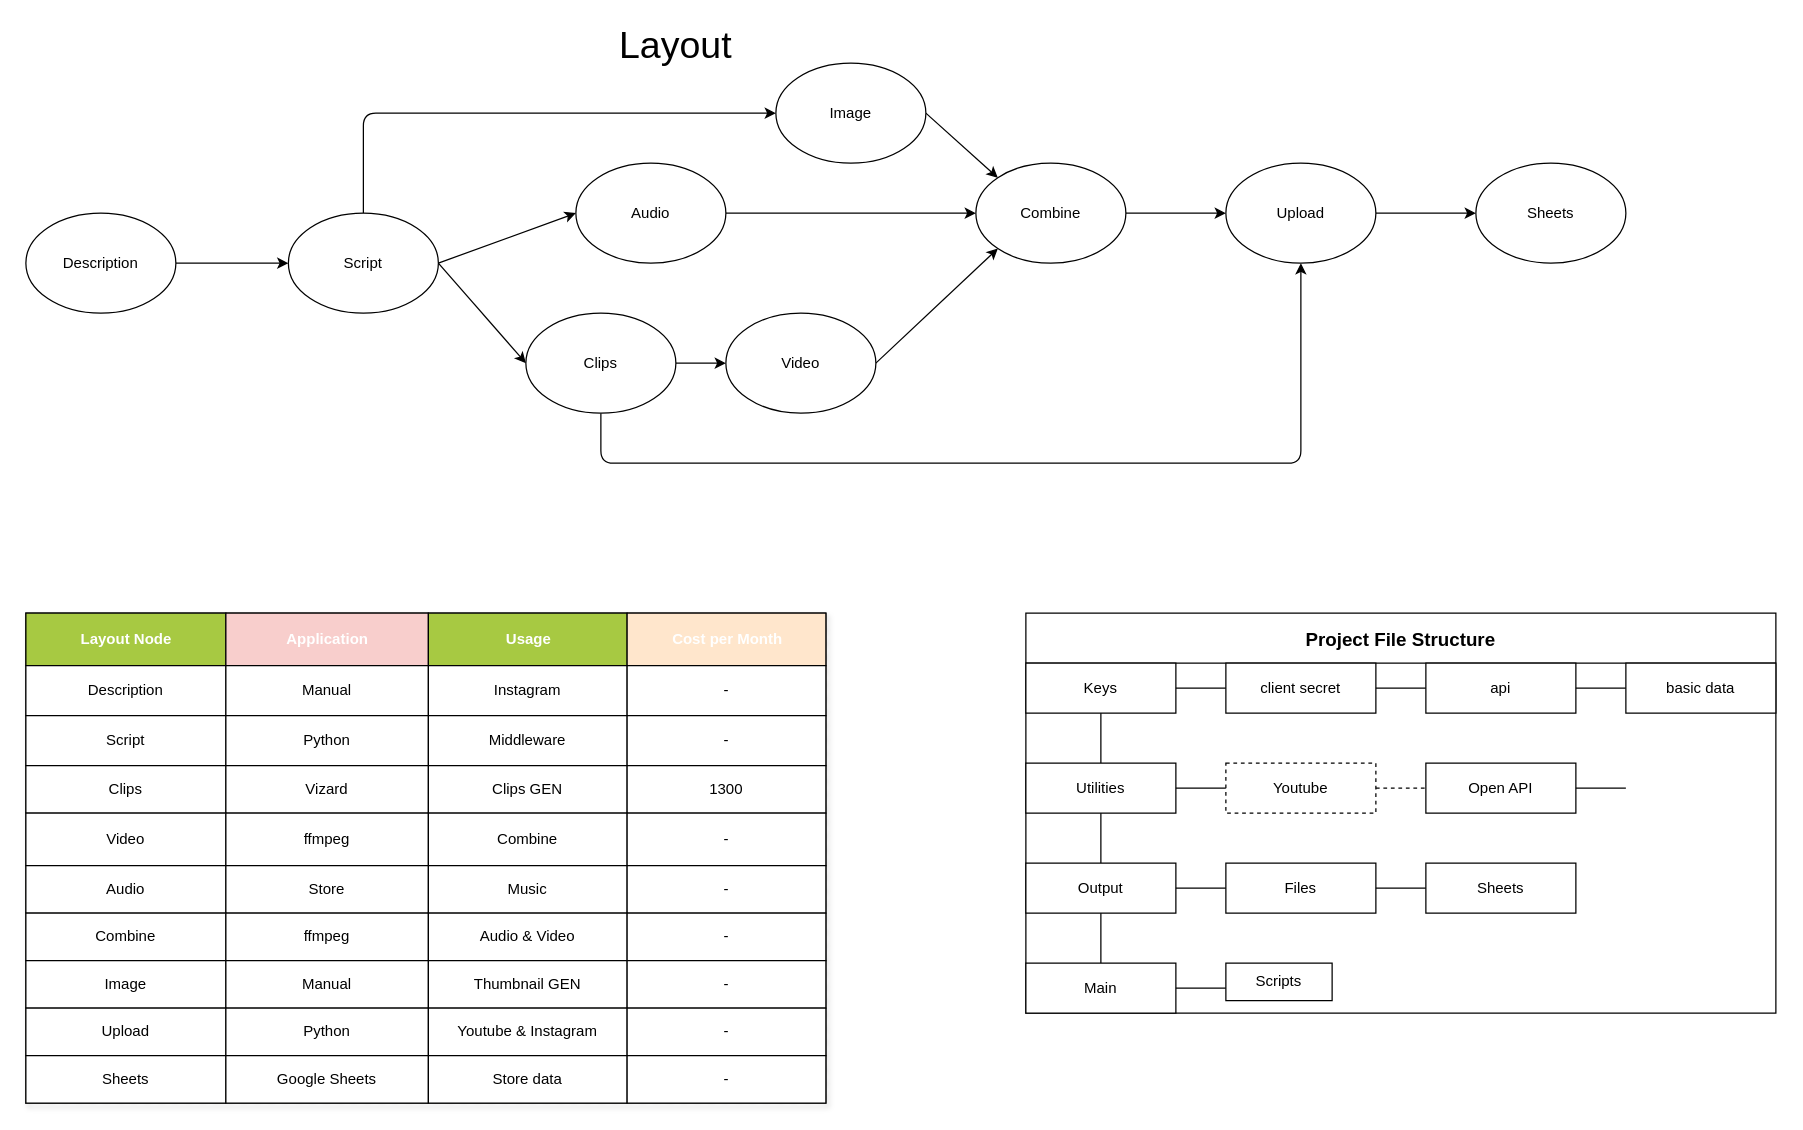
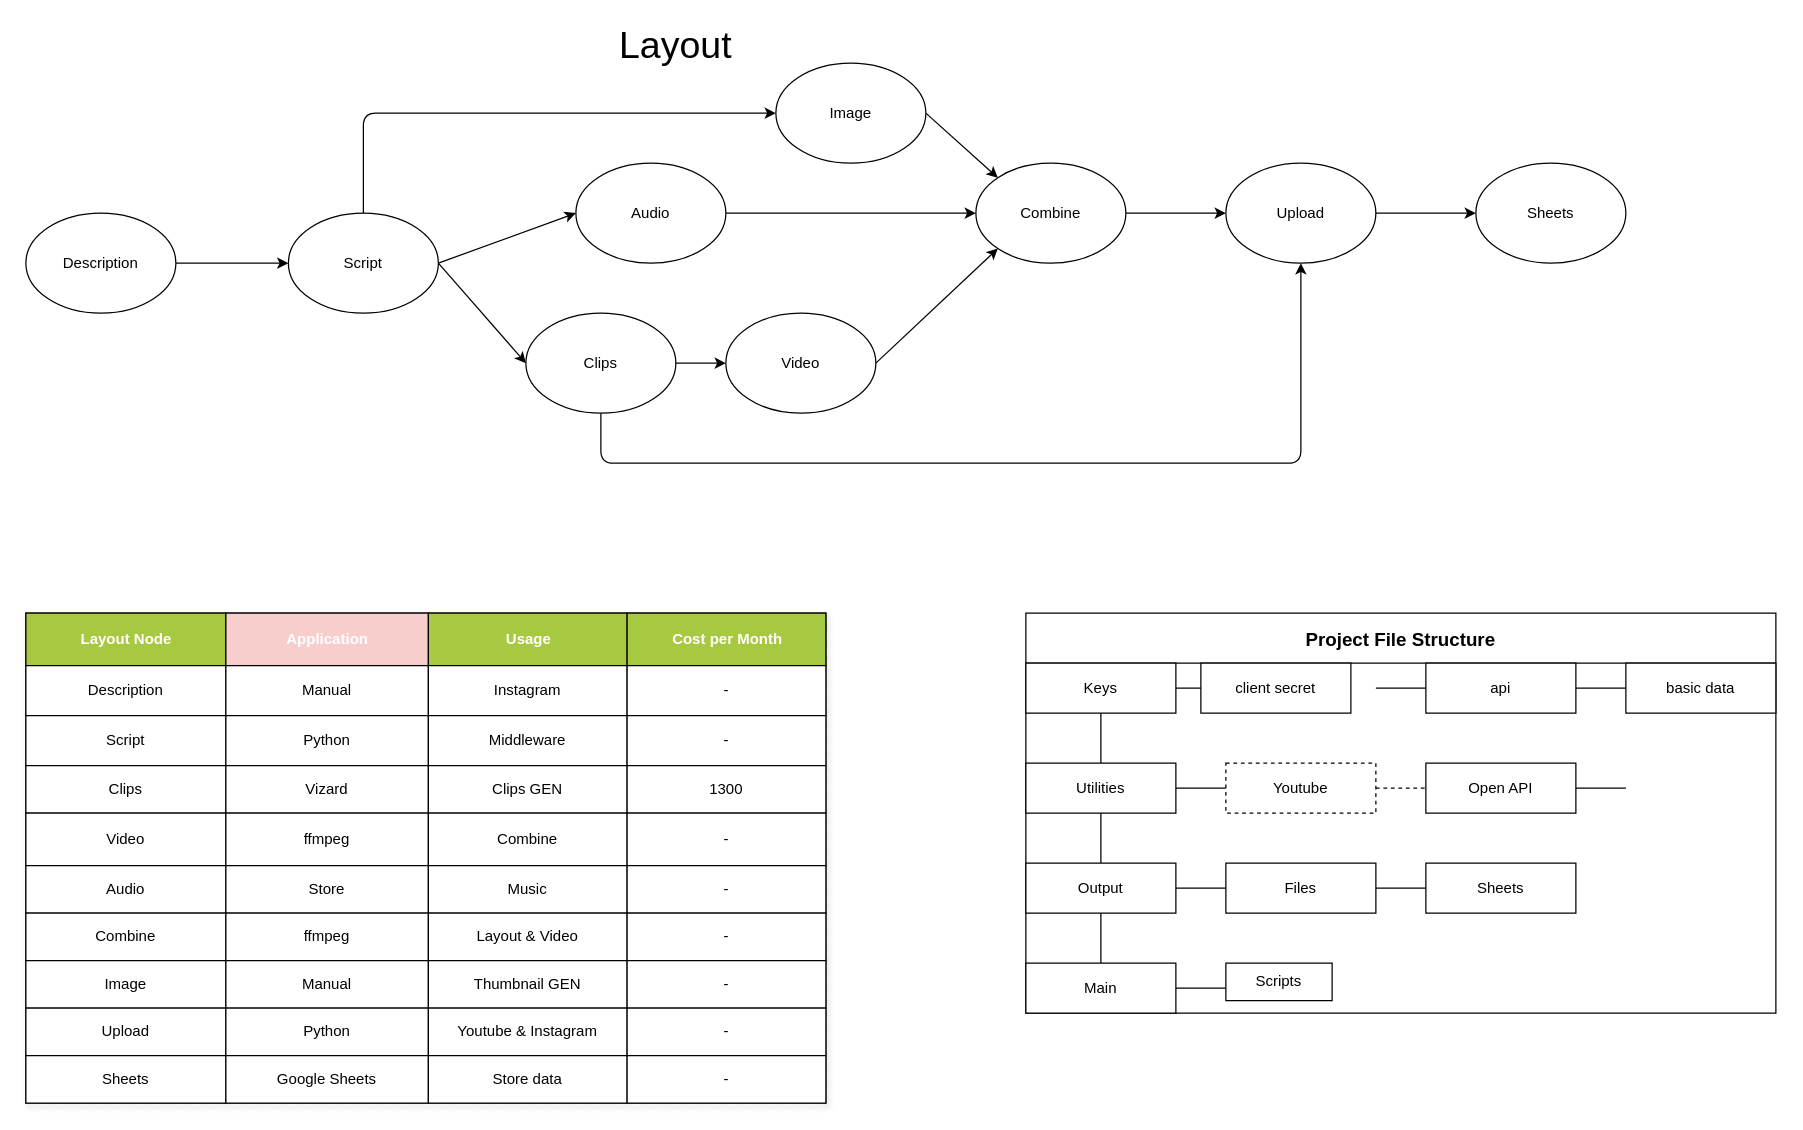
- <mxCell id="26" value="Cost per Month" style="connectable=0;recursiveResize=0;strokeColor=inherit;fillColor=#ffe6cc;align=center;fontStyle=1;fontColor=#FFFFFF;html=1;" parent="22" vertex="1"><mxGeometry x="481" width="159" height="42" as="geometry"><mxRectangle width="159" height="42" as="alternateBounds" /></mxGeometry></mxCell>
+ <mxCell id="26" value="Cost per Month" style="connectable=0;recursiveResize=0;strokeColor=inherit;fillColor=#A7C942;align=center;fontStyle=1;fontColor=#FFFFFF;html=1;" parent="22" vertex="1"><mxGeometry x="481" width="159" height="42" as="geometry"><mxRectangle width="159" height="42" as="alternateBounds" /></mxGeometry></mxCell>
- <mxCell id="83" value="client secret" style="whiteSpace=wrap;html=1;treeFolding=1;treeMoving=1;newEdgeStyle={&quot;edgeStyle&quot;:&quot;elbowEdgeStyle&quot;,&quot;startArrow&quot;:&quot;none&quot;,&quot;endArrow&quot;:&quot;none&quot;};movable=1;resizable=1;rotatable=1;deletable=1;editable=1;locked=0;connectable=1;" vertex="1" parent="74"><mxGeometry x="160" y="40" width="120" height="40" as="geometry" /></mxCell>
+ <mxCell id="83" value="client secret" style="whiteSpace=wrap;html=1;treeFolding=1;treeMoving=1;newEdgeStyle={&quot;edgeStyle&quot;:&quot;elbowEdgeStyle&quot;,&quot;startArrow&quot;:&quot;none&quot;,&quot;endArrow&quot;:&quot;none&quot;};movable=1;resizable=1;rotatable=1;deletable=1;editable=1;locked=0;connectable=1;" vertex="1" parent="74"><mxGeometry x="140" y="40" width="120" height="40" as="geometry" /></mxCell>
- <mxCell id="55" value="Audio &amp;amp; Video" style="connectable=0;recursiveResize=0;whiteSpace=wrap;html=1;" parent="52" vertex="1"><mxGeometry x="322" width="159" height="38" as="geometry"><mxRectangle width="159" height="38" as="alternateBounds" /></mxGeometry></mxCell>
+ <mxCell id="55" value="Layout &amp;amp; Video" style="connectable=0;recursiveResize=0;whiteSpace=wrap;html=1;" parent="52" vertex="1"><mxGeometry x="322" width="159" height="38" as="geometry"><mxRectangle width="159" height="38" as="alternateBounds" /></mxGeometry></mxCell>
